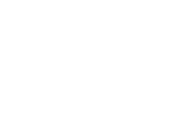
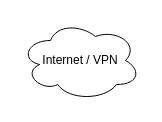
+ <mxCell id="2" value="Internet / VPN" style="ellipse;shape=cloud;whiteSpace=wrap;html=1;" vertex="1" parent="1"><mxGeometry x="20" y="20" width="120" height="80" as="geometry" /></mxCell>
